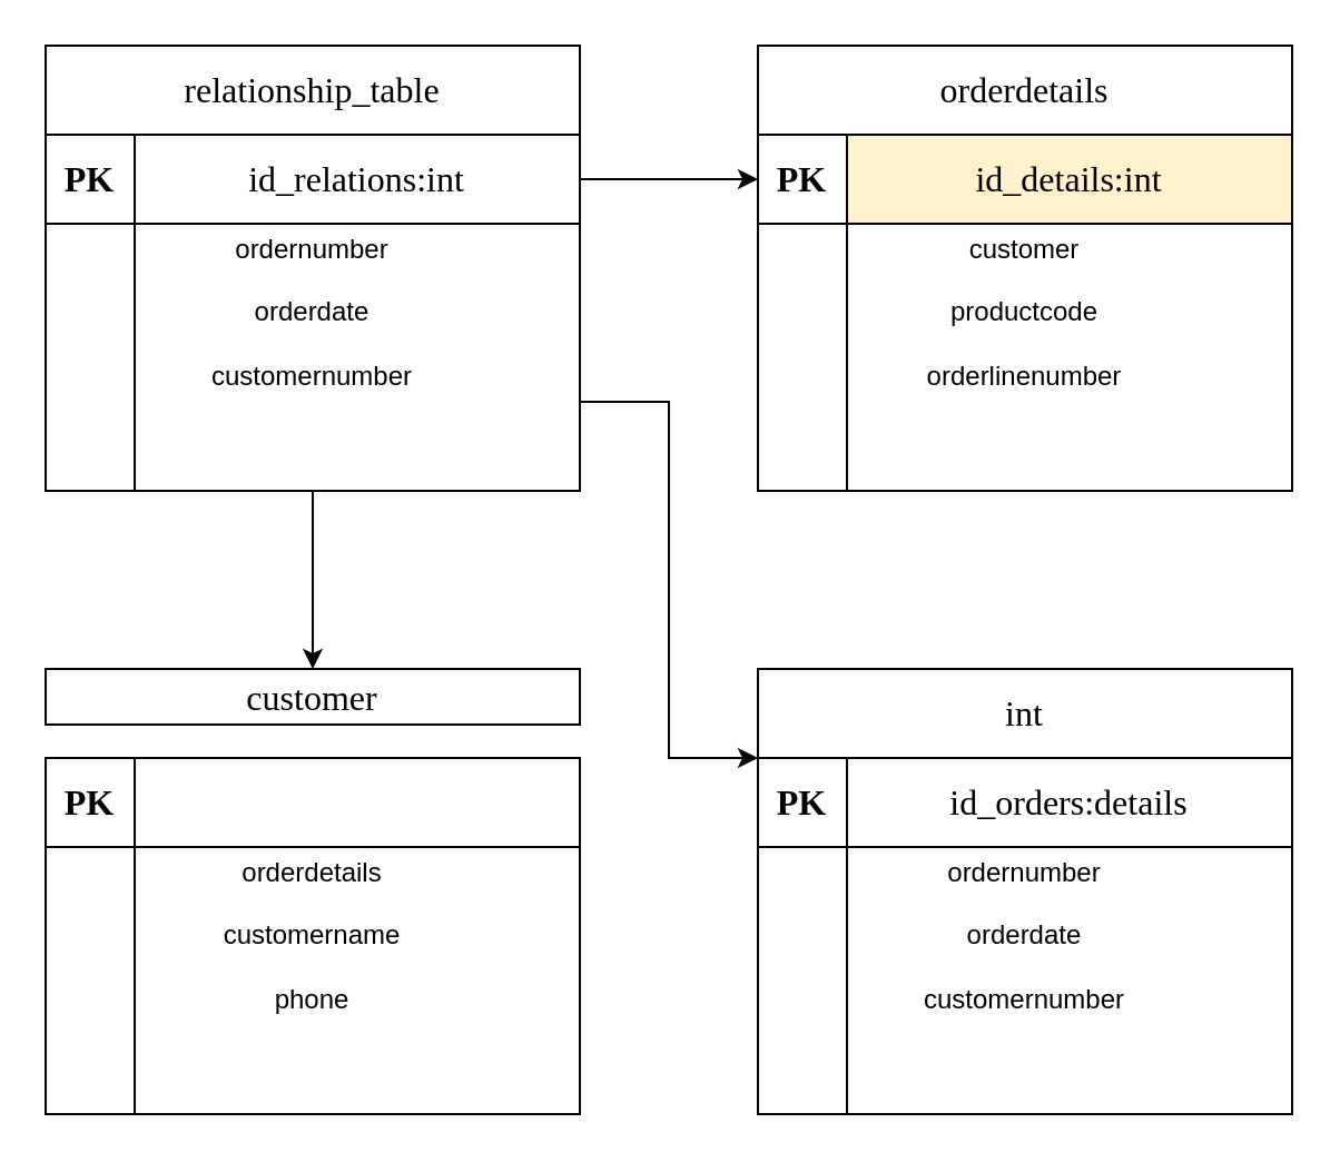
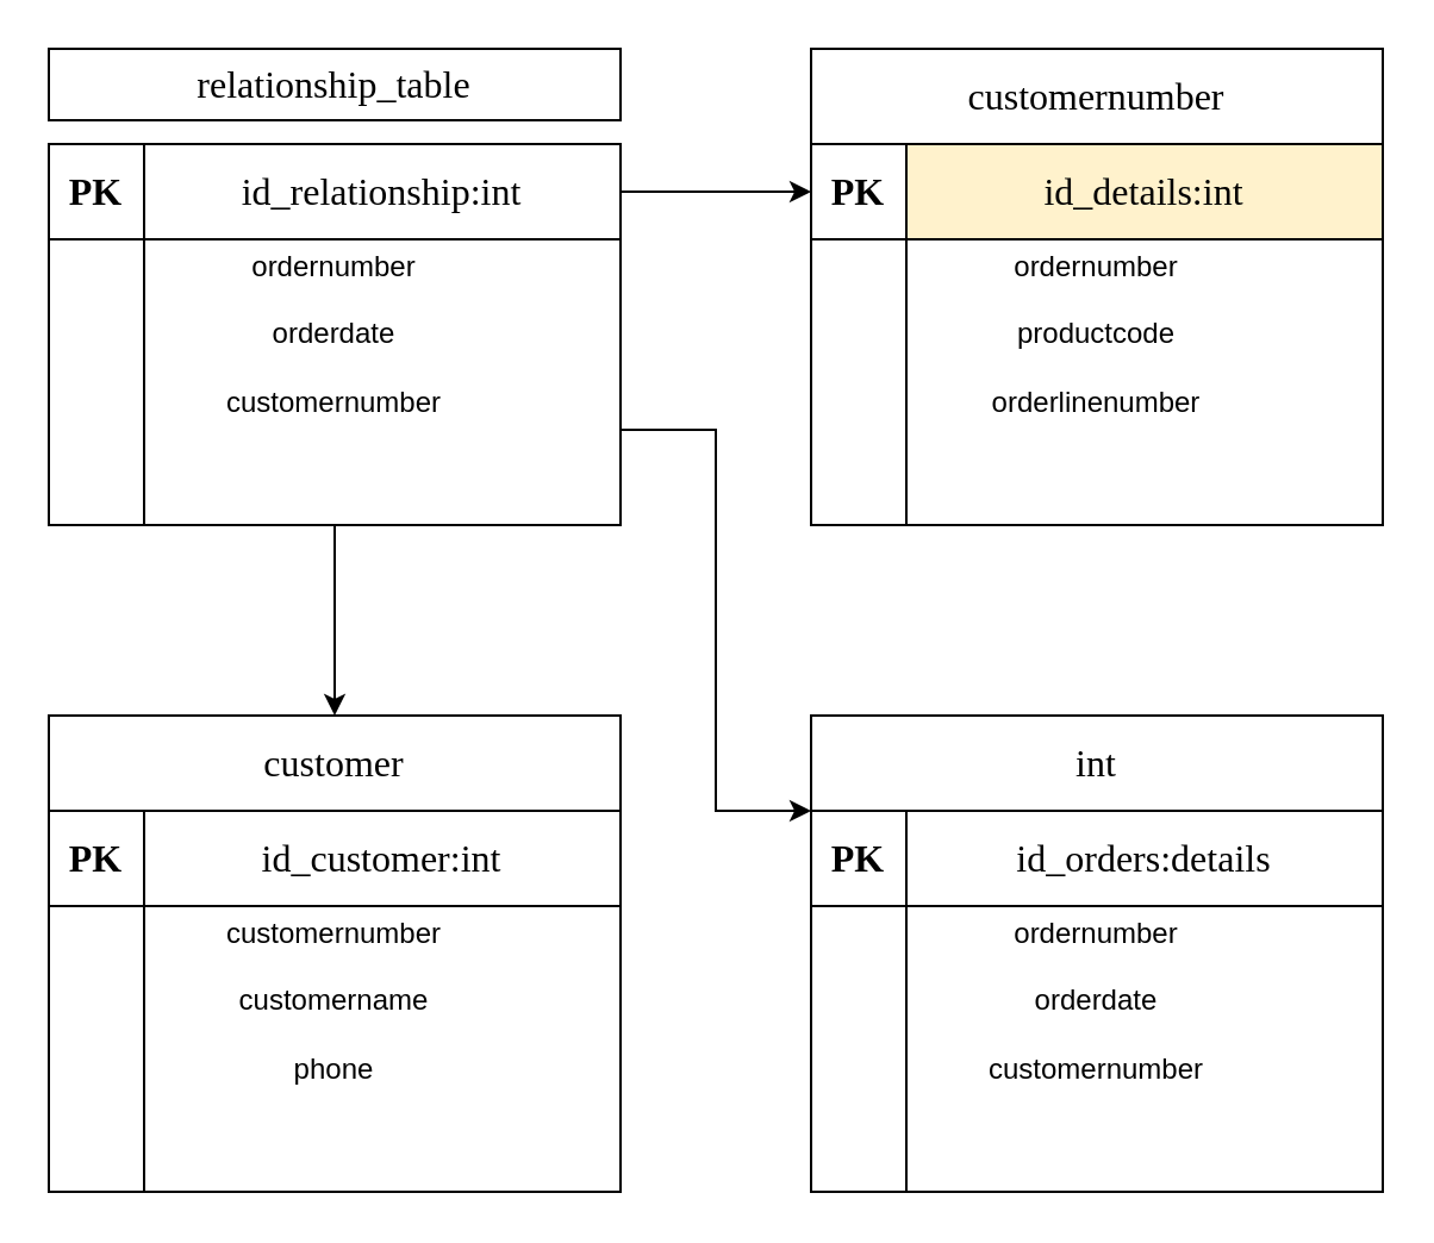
- <mxCell id="16" value="relationship_table" style="rounded=0;whiteSpace=wrap;html=1;fontFamily=Times New Roman;fontSize=16;" vertex="1" parent="1"><mxGeometry x="20" y="20" width="240" height="40" as="geometry" /></mxCell>
+ <mxCell id="16" value="relationship_table" style="rounded=0;whiteSpace=wrap;html=1;fontFamily=Times New Roman;fontSize=16;" vertex="1" parent="1"><mxGeometry x="20" y="20" width="240" height="30" as="geometry" /></mxCell>
- <mxCell id="3" value="orderdetails" style="rounded=0;whiteSpace=wrap;html=1;fontFamily=Times New Roman;fontSize=16;" vertex="1" parent="1"><mxGeometry x="340" y="20" width="240" height="40" as="geometry" /></mxCell>
+ <mxCell id="3" value="customernumber" style="rounded=0;whiteSpace=wrap;html=1;fontFamily=Times New Roman;fontSize=16;" vertex="1" parent="1"><mxGeometry x="340" y="20" width="240" height="40" as="geometry" /></mxCell>
- <mxCell id="19" value="id_relations:int" style="rounded=0;whiteSpace=wrap;html=1;fontFamily=Times New Roman;fontSize=16;" vertex="1" parent="1"><mxGeometry x="60" y="60" width="200" height="40" as="geometry" /></mxCell>
+ <mxCell id="19" value="id_relationship:int" style="rounded=0;whiteSpace=wrap;html=1;fontFamily=Times New Roman;fontSize=16;" vertex="1" parent="1"><mxGeometry x="60" y="60" width="200" height="40" as="geometry" /></mxCell>
- <mxCell id="2" value="customer&lt;br&gt;&lt;br&gt;productcode&lt;br&gt;&lt;br&gt;&lt;div style=&quot;&quot;&gt;&lt;span style=&quot;background-color: initial;&quot;&gt;orderlinenumber&lt;/span&gt;&lt;/div&gt;" style="shape=internalStorage;whiteSpace=wrap;html=1;backgroundOutline=1;dx=40;dy=40;align=center;" vertex="1" parent="1"><mxGeometry x="340" y="60" width="240" height="160" as="geometry" /></mxCell>
+ <mxCell id="2" value="ordernumber&lt;br&gt;&lt;br&gt;productcode&lt;br&gt;&lt;br&gt;&lt;div style=&quot;&quot;&gt;&lt;span style=&quot;background-color: initial;&quot;&gt;orderlinenumber&lt;/span&gt;&lt;/div&gt;" style="shape=internalStorage;whiteSpace=wrap;html=1;backgroundOutline=1;dx=40;dy=40;align=center;" vertex="1" parent="1"><mxGeometry x="340" y="60" width="240" height="160" as="geometry" /></mxCell>
- <mxCell id="11" value="customer" style="rounded=0;whiteSpace=wrap;html=1;fontFamily=Times New Roman;fontSize=16;" vertex="1" parent="1"><mxGeometry x="20" y="300" width="240" height="25" as="geometry" /></mxCell>
+ <mxCell id="11" value="customer" style="rounded=0;whiteSpace=wrap;html=1;fontFamily=Times New Roman;fontSize=16;" vertex="1" parent="1"><mxGeometry x="20" y="300" width="240" height="40" as="geometry" /></mxCell>
+ <mxCell id="13" value="id_customer:int" style="rounded=0;whiteSpace=wrap;html=1;fontFamily=Times New Roman;fontSize=16;" vertex="1" parent="1"><mxGeometry x="60" y="340" width="200" height="40" as="geometry" /></mxCell>
- <mxCell id="10" value="orderdetails&lt;br&gt;&lt;br&gt;customername&lt;br&gt;&lt;br&gt;&lt;div style=&quot;&quot;&gt;phone&lt;/div&gt;" style="shape=internalStorage;whiteSpace=wrap;html=1;backgroundOutline=1;dx=40;dy=40;align=center;" vertex="1" parent="1"><mxGeometry x="20" y="340" width="240" height="160" as="geometry" /></mxCell>
+ <mxCell id="10" value="customernumber&lt;br&gt;&lt;br&gt;customername&lt;br&gt;&lt;br&gt;&lt;div style=&quot;&quot;&gt;phone&lt;/div&gt;" style="shape=internalStorage;whiteSpace=wrap;html=1;backgroundOutline=1;dx=40;dy=40;align=center;" vertex="1" parent="1"><mxGeometry x="20" y="340" width="240" height="160" as="geometry" /></mxCell>
